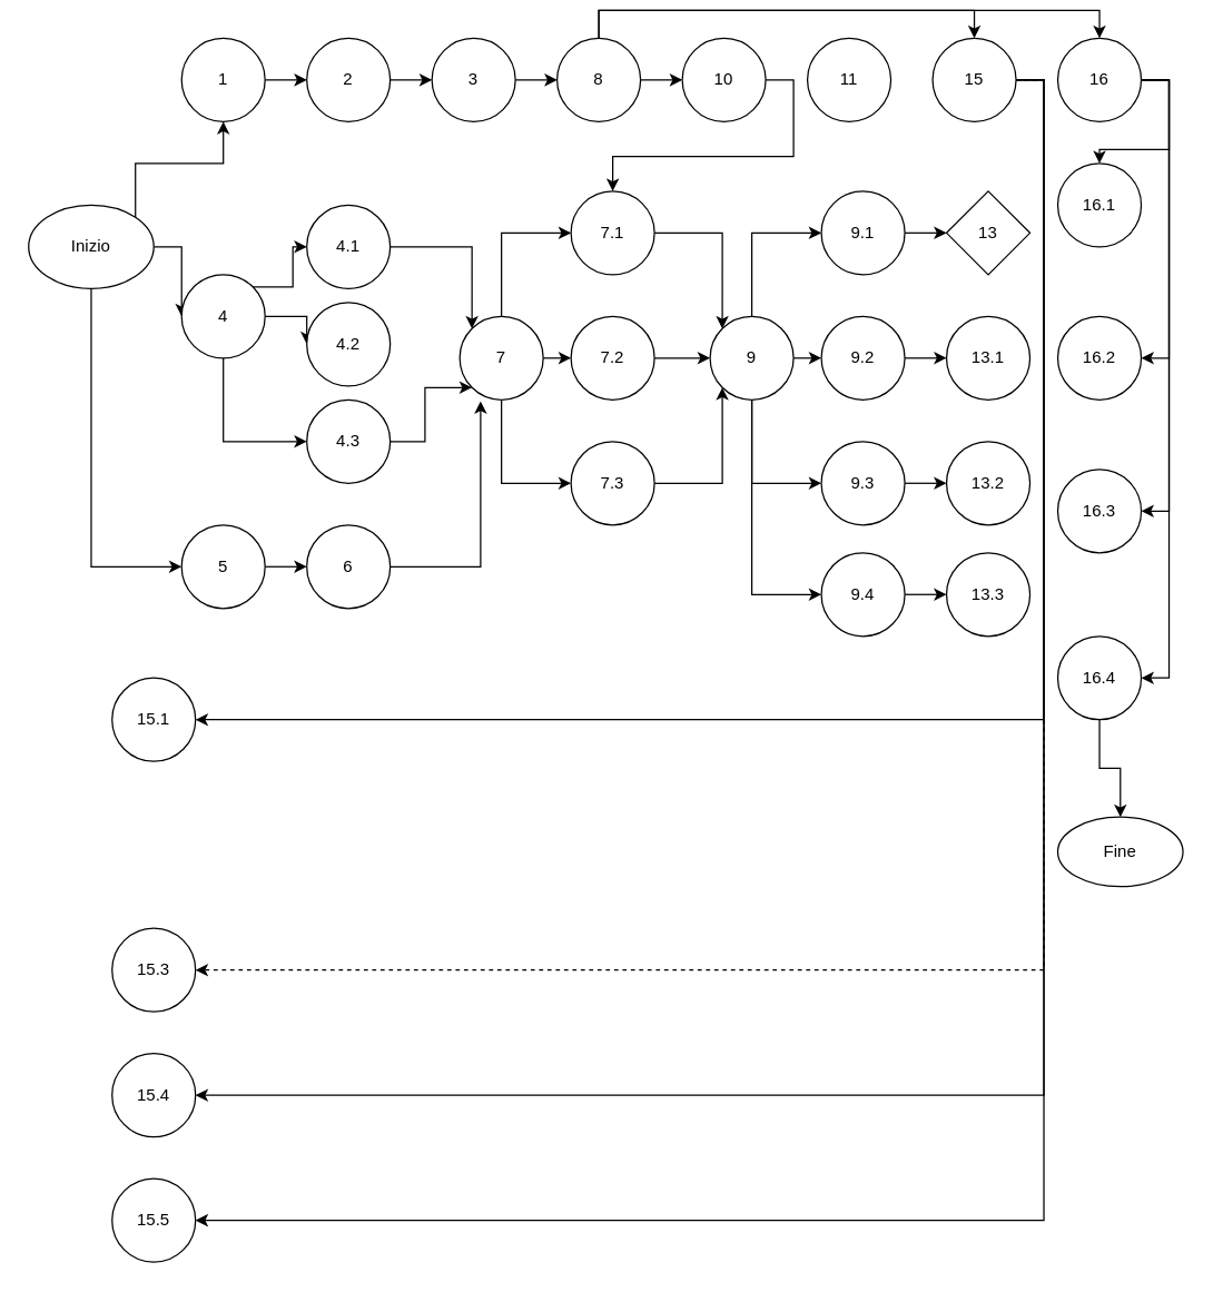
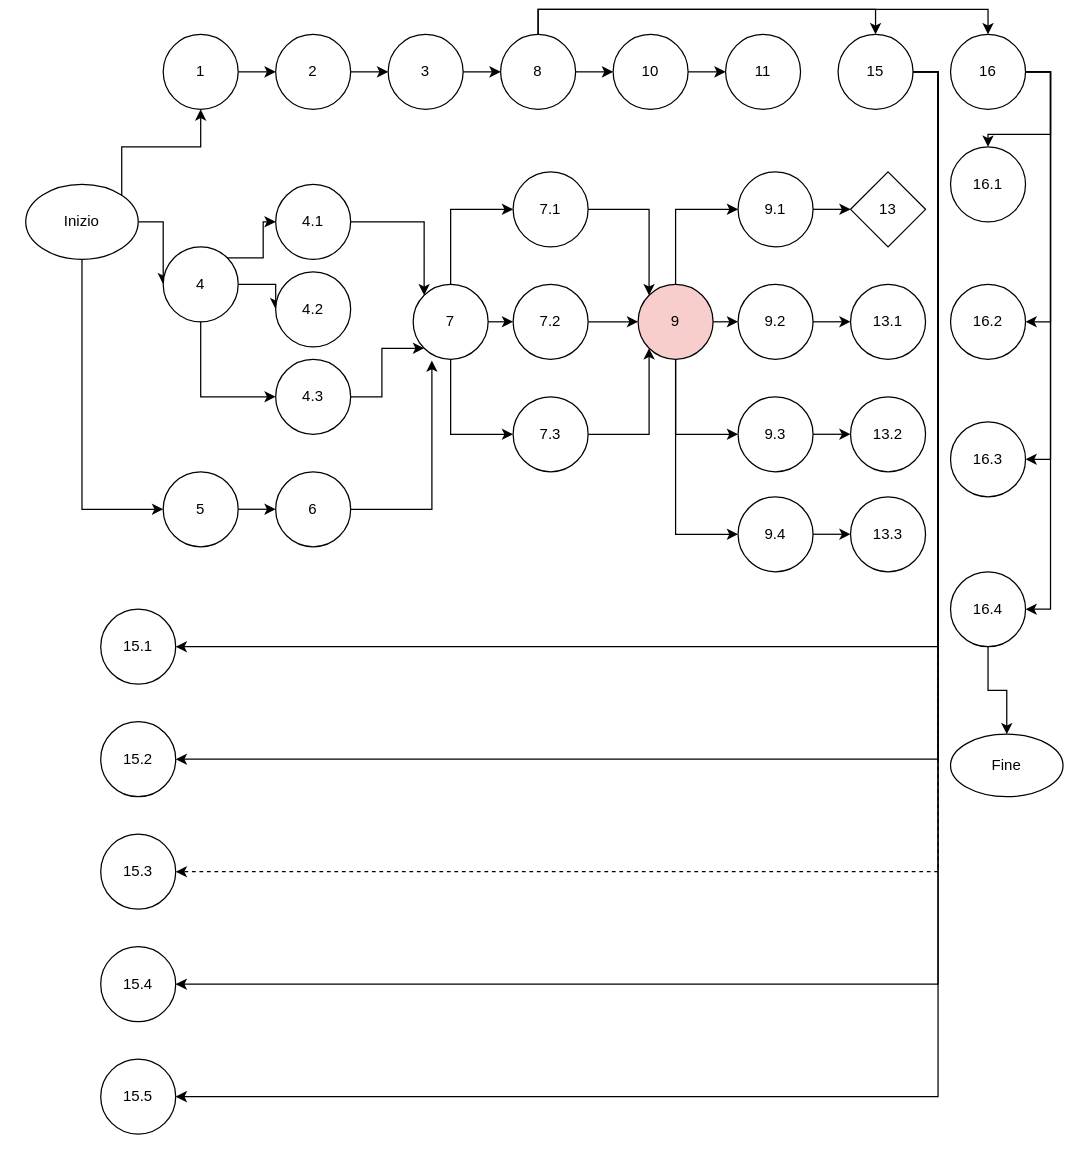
- <mxCell id="49" style="edgeStyle=orthogonalEdgeStyle;rounded=0;orthogonalLoop=1;jettySize=auto;html=1;exitX=1;exitY=0.5;exitDx=0;exitDy=0;" edge="1" parent="1" source="50" target="33"><mxGeometry relative="1" as="geometry" /></mxCell>
+ <mxCell id="49" style="edgeStyle=orthogonalEdgeStyle;rounded=0;orthogonalLoop=1;jettySize=auto;html=1;exitX=1;exitY=0.5;exitDx=0;exitDy=0;entryX=0;entryY=0.5;entryDx=0;entryDy=0;" edge="1" parent="1" source="50" target="51"><mxGeometry relative="1" as="geometry" /></mxCell>
- <mxCell id="42" value="9" style="ellipse;whiteSpace=wrap;html=1;aspect=fixed;" vertex="1" parent="1"><mxGeometry x="510" y="220" width="60" height="60" as="geometry" /></mxCell>
+ <mxCell id="42" value="9" style="ellipse;whiteSpace=wrap;html=1;aspect=fixed;fillColor=#f8cecc;" vertex="1" parent="1"><mxGeometry x="510" y="220" width="60" height="60" as="geometry" /></mxCell>
+ <mxCell id="65" value="15.2" style="ellipse;whiteSpace=wrap;html=1;aspect=fixed;" vertex="1" parent="1"><mxGeometry x="80" y="570" width="60" height="60" as="geometry" /></mxCell>
+ <mxCell id="53" style="edgeStyle=orthogonalEdgeStyle;rounded=0;orthogonalLoop=1;jettySize=auto;html=1;exitX=1;exitY=0.5;exitDx=0;exitDy=0;entryX=1;entryY=0.5;entryDx=0;entryDy=0;" edge="1" parent="1" source="56" target="65"><mxGeometry relative="1" as="geometry" /></mxCell>
